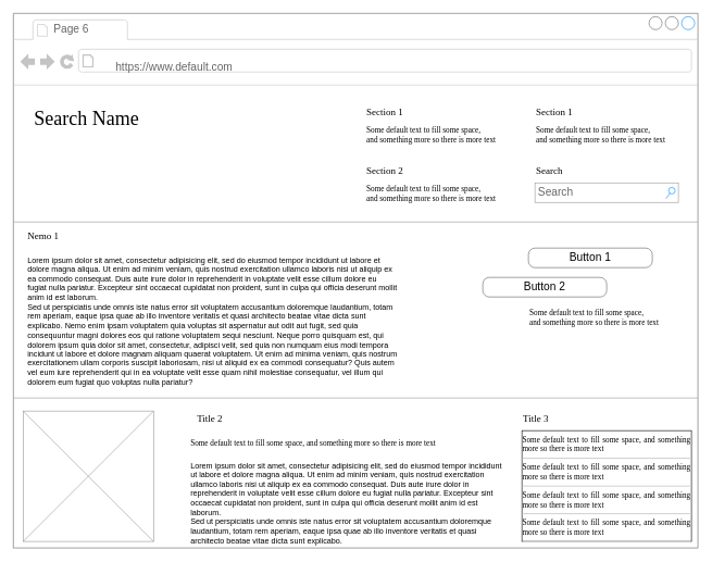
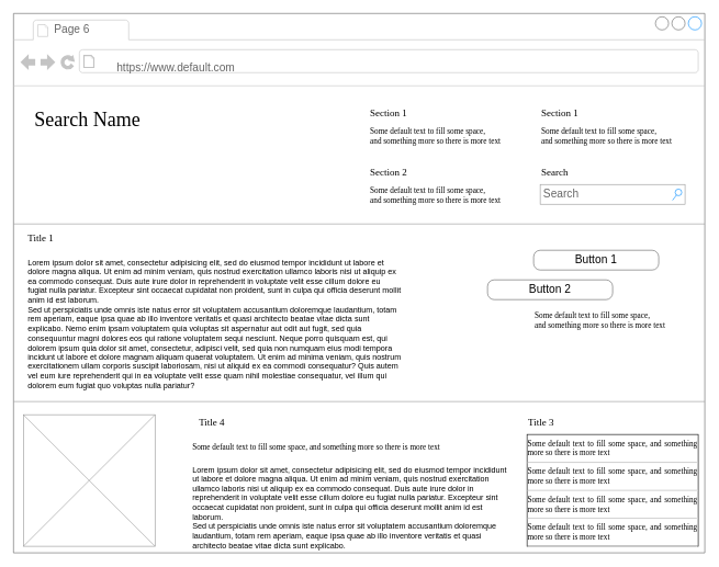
- <mxCell id="15" value="Nemo 1" style="text;html=1;points=[];align=left;verticalAlign=top;spacingTop=-4;fontSize=15;fontFamily=Verdana" parent="2" vertex="1"><mxGeometry x="20" y="330" width="170" height="30" as="geometry" /></mxCell>
+ <mxCell id="15" value="Title 1" style="text;html=1;points=[];align=left;verticalAlign=top;spacingTop=-4;fontSize=15;fontFamily=Verdana" parent="2" vertex="1"><mxGeometry x="20" y="330" width="170" height="30" as="geometry" /></mxCell>
- <mxCell id="22" value="Title 2" style="text;html=1;points=[];align=left;verticalAlign=top;spacingTop=-4;fontSize=15;fontFamily=Verdana" parent="2" vertex="1"><mxGeometry x="280" y="610" width="170" height="30" as="geometry" /></mxCell>
+ <mxCell id="22" value="Title 4" style="text;html=1;points=[];align=left;verticalAlign=top;spacingTop=-4;fontSize=15;fontFamily=Verdana" parent="2" vertex="1"><mxGeometry x="280" y="610" width="170" height="30" as="geometry" /></mxCell>
